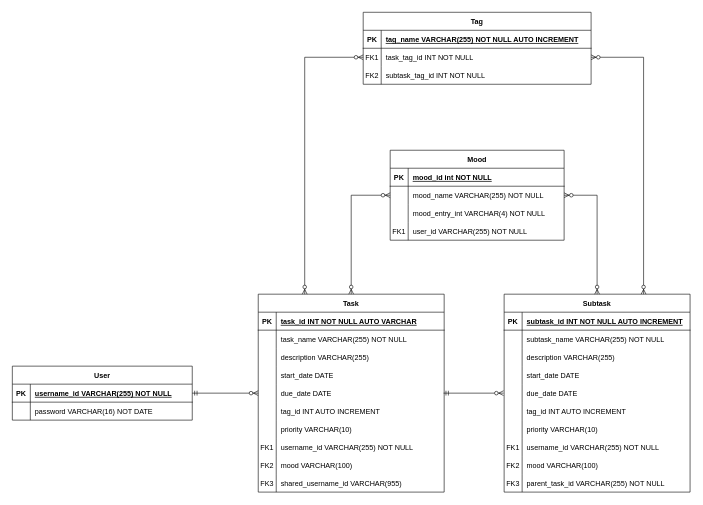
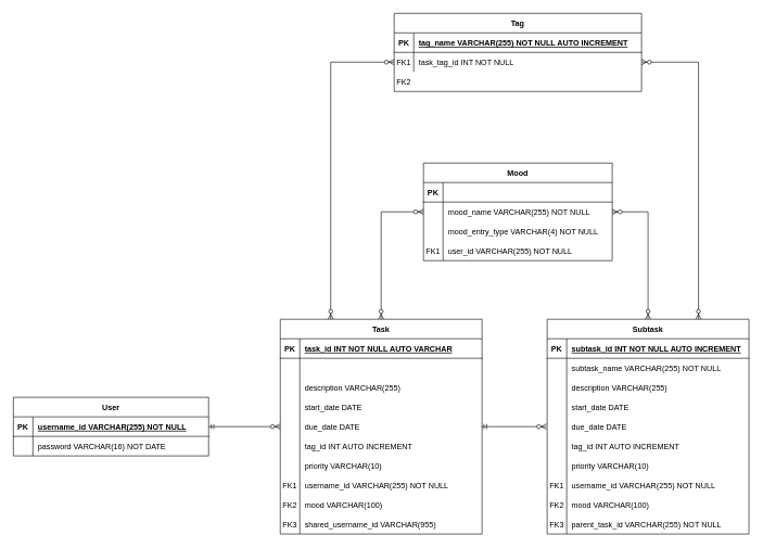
- <mxCell id="94" value="subtask_tag_id INT NOT NULL" style="shape=partialRectangle;overflow=hidden;connectable=0;fillColor=none;top=0;left=0;bottom=0;right=0;align=left;spacingLeft=6;" parent="92" vertex="1"><mxGeometry x="30" width="350" height="30" as="geometry"><mxRectangle width="350" height="30" as="alternateBounds" /></mxGeometry></mxCell>
- <mxCell id="37" value="mood_id int NOT NULL " style="shape=partialRectangle;overflow=hidden;connectable=0;fillColor=none;top=0;left=0;bottom=0;right=0;align=left;spacingLeft=6;fontStyle=5;" parent="35" vertex="1"><mxGeometry x="30" width="260" height="30" as="geometry"><mxRectangle width="260" height="30" as="alternateBounds" /></mxGeometry></mxCell>
- <mxCell id="43" value="mood_entry_int VARCHAR(4) NOT NULL" style="shape=partialRectangle;overflow=hidden;connectable=0;fillColor=none;top=0;left=0;bottom=0;right=0;align=left;spacingLeft=6;" parent="41" vertex="1"><mxGeometry x="30" width="260" height="30" as="geometry"><mxRectangle width="260" height="30" as="alternateBounds" /></mxGeometry></mxCell>
+ <mxCell id="43" value="mood_entry_type VARCHAR(4) NOT NULL" style="shape=partialRectangle;overflow=hidden;connectable=0;fillColor=none;top=0;left=0;bottom=0;right=0;align=left;spacingLeft=6;" parent="41" vertex="1"><mxGeometry x="30" width="260" height="30" as="geometry"><mxRectangle width="260" height="30" as="alternateBounds" /></mxGeometry></mxCell>
- <mxCell id="9" value="task_name VARCHAR(255) NOT NULL" style="shape=partialRectangle;overflow=hidden;connectable=0;fillColor=none;top=0;left=0;bottom=0;right=0;align=left;spacingLeft=6;" parent="7" vertex="1"><mxGeometry x="30" width="280" height="30" as="geometry"><mxRectangle width="280" height="30" as="alternateBounds" /></mxGeometry></mxCell>
